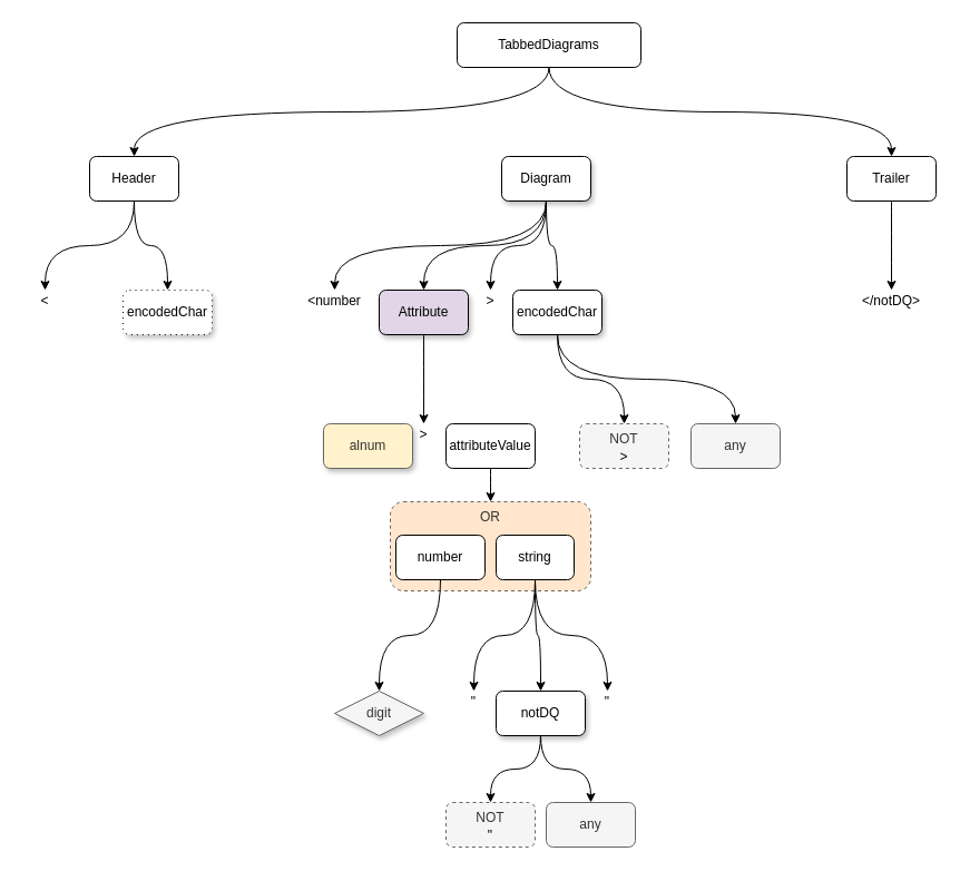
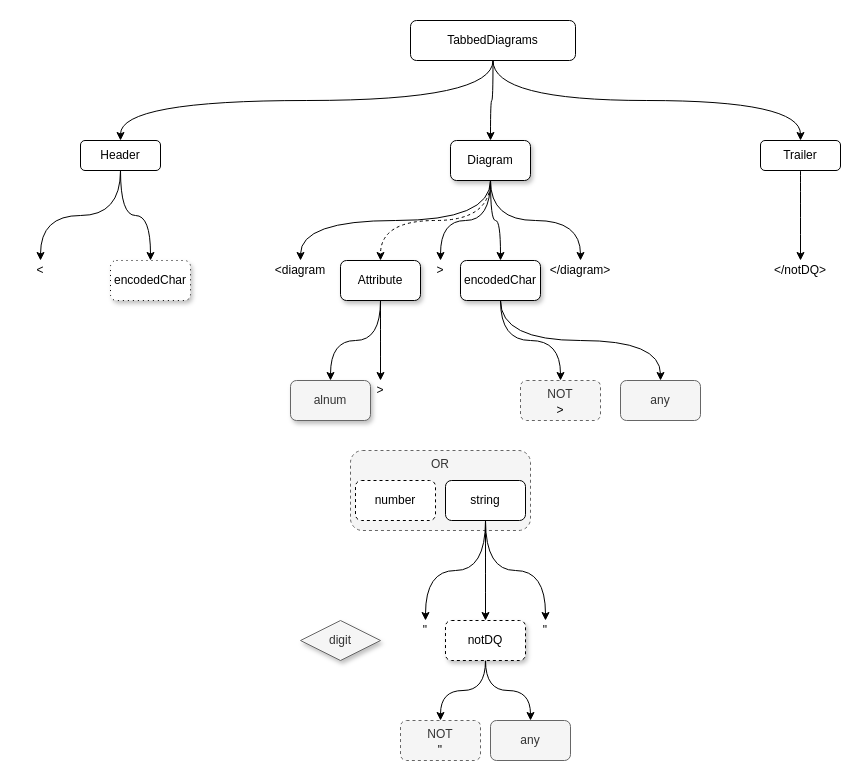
+ <mxCell id="3" style="edgeStyle=orthogonalEdgeStyle;curved=1;orthogonalLoop=1;jettySize=auto;html=1;exitX=0.5;exitY=1;exitDx=0;exitDy=0;" edge="1" parent="1" source="6" target="15"><mxGeometry relative="1" as="geometry" /></mxCell>
- <mxCell id="9" value="Header" style="rounded=1;whiteSpace=wrap;html=1;" vertex="1" parent="1"><mxGeometry x="80" y="140" width="80" height="40" as="geometry" /></mxCell>
+ <mxCell id="9" value="Header" style="rounded=1;whiteSpace=wrap;html=1;" vertex="1" parent="1"><mxGeometry x="80" y="140" width="80" height="30" as="geometry" /></mxCell>
- <mxCell id="17" value="Trailer" style="rounded=1;whiteSpace=wrap;html=1;" vertex="1" parent="1"><mxGeometry x="760" y="140" width="80" height="40" as="geometry" /></mxCell>
+ <mxCell id="17" value="Trailer" style="rounded=1;whiteSpace=wrap;html=1;" vertex="1" parent="1"><mxGeometry x="760" y="140" width="80" height="30" as="geometry" /></mxCell>
- <mxCell id="11" style="edgeStyle=orthogonalEdgeStyle;curved=1;orthogonalLoop=1;jettySize=auto;html=1;exitX=0.5;exitY=1;exitDx=0;exitDy=0;entryX=0.5;entryY=0;entryDx=0;entryDy=0;" edge="1" parent="1" source="15" target="24"><mxGeometry relative="1" as="geometry" /></mxCell>
+ <mxCell id="11" style="edgeStyle=orthogonalEdgeStyle;curved=1;orthogonalLoop=1;jettySize=auto;html=1;exitX=0.5;exitY=1;exitDx=0;exitDy=0;entryX=0.5;entryY=0;entryDx=0;entryDy=0;dashed=1;" edge="1" parent="1" source="15" target="24"><mxGeometry relative="1" as="geometry" /></mxCell>
+ <mxCell id="14" style="edgeStyle=orthogonalEdgeStyle;curved=1;orthogonalLoop=1;jettySize=auto;html=1;exitX=0.5;exitY=1;exitDx=0;exitDy=0;entryX=0.5;entryY=0;entryDx=0;entryDy=0;" edge="1" parent="1" source="15" target="30"><mxGeometry relative="1" as="geometry" /></mxCell>
- <mxCell id="21" value="&amp;lt;number" style="text;html=1;strokeColor=none;fillColor=none;align=center;verticalAlign=middle;whiteSpace=wrap;rounded=0;shadow=1;" vertex="1" parent="1"><mxGeometry x="280" y="260" width="40" height="20" as="geometry" /></mxCell>
+ <mxCell id="21" value="&amp;lt;diagram" style="text;html=1;strokeColor=none;fillColor=none;align=center;verticalAlign=middle;whiteSpace=wrap;rounded=0;shadow=1;" vertex="1" parent="1"><mxGeometry x="280" y="260" width="40" height="20" as="geometry" /></mxCell>
+ <mxCell id="30" value="&amp;lt;/diagram&amp;gt;" style="text;html=1;strokeColor=none;fillColor=none;align=center;verticalAlign=middle;whiteSpace=wrap;rounded=0;shadow=1;" vertex="1" parent="1"><mxGeometry x="560" y="260" width="40" height="20" as="geometry" /></mxCell>
- <mxCell id="24" value="Attribute" style="rounded=1;whiteSpace=wrap;html=1;shadow=1;fillColor=#e1d5e7;" vertex="1" parent="1"><mxGeometry x="340" y="260" width="80" height="40" as="geometry" /></mxCell>
+ <mxCell id="24" value="Attribute" style="rounded=1;whiteSpace=wrap;html=1;shadow=1;" vertex="1" parent="1"><mxGeometry x="340" y="260" width="80" height="40" as="geometry" /></mxCell>
+ <mxCell id="22" style="edgeStyle=orthogonalEdgeStyle;curved=1;orthogonalLoop=1;jettySize=auto;html=1;exitX=0.5;exitY=1;exitDx=0;exitDy=0;entryX=0.5;entryY=0;entryDx=0;entryDy=0;" edge="1" parent="1" source="24" target="31"><mxGeometry relative="1" as="geometry" /></mxCell>
- <mxCell id="31" value="alnum" style="rounded=1;whiteSpace=wrap;html=1;shadow=1;fillColor=#fff2cc;strokeColor=#666666;fontColor=#333333;" vertex="1" parent="1"><mxGeometry x="290" y="380" width="80" height="40" as="geometry" /></mxCell>
+ <mxCell id="31" value="alnum" style="rounded=1;whiteSpace=wrap;html=1;shadow=1;fillColor=#f5f5f5;strokeColor=#666666;fontColor=#333333;" vertex="1" parent="1"><mxGeometry x="290" y="380" width="80" height="40" as="geometry" /></mxCell>
- <mxCell id="34" value="attributeValue" style="rounded=1;whiteSpace=wrap;html=1;" vertex="1" parent="1"><mxGeometry x="400" y="380" width="80" height="40" as="geometry" /></mxCell>
- <mxCell id="33" style="edgeStyle=orthogonalEdgeStyle;curved=1;orthogonalLoop=1;jettySize=auto;html=1;exitX=0.5;exitY=1;exitDx=0;exitDy=0;entryX=0.5;entryY=0;entryDx=0;entryDy=0;" edge="1" parent="1" source="34" target="2"><mxGeometry relative="1" as="geometry" /></mxCell>
- <mxCell id="2" value="OR" style="rounded=1;whiteSpace=wrap;html=1;shadow=0;verticalAlign=top;fillColor=#ffe6cc;strokeColor=#666666;fontColor=#333333;dashed=1;" vertex="1" parent="1"><mxGeometry x="350" y="450" width="180" height="80" as="geometry" /></mxCell>
+ <mxCell id="2" value="OR" style="rounded=1;whiteSpace=wrap;html=1;shadow=0;verticalAlign=top;fillColor=#f5f5f5;strokeColor=#666666;fontColor=#333333;dashed=1;" vertex="1" parent="1"><mxGeometry x="350" y="450" width="180" height="80" as="geometry" /></mxCell>
- <mxCell id="36" value="number" style="rounded=1;whiteSpace=wrap;html=1;" vertex="1" parent="1"><mxGeometry x="355" y="480" width="80" height="40" as="geometry" /></mxCell>
+ <mxCell id="36" value="number" style="rounded=1;whiteSpace=wrap;html=1;dashed=1;" vertex="1" parent="1"><mxGeometry x="355" y="480" width="80" height="40" as="geometry" /></mxCell>
- <mxCell id="40" value="string" style="rounded=1;whiteSpace=wrap;html=1;" vertex="1" parent="1"><mxGeometry x="445" y="480" width="70" height="40" as="geometry" /></mxCell>
+ <mxCell id="40" value="string" style="rounded=1;whiteSpace=wrap;html=1;" vertex="1" parent="1"><mxGeometry x="445" y="480" width="80" height="40" as="geometry" /></mxCell>
- <mxCell id="35" style="edgeStyle=orthogonalEdgeStyle;curved=1;orthogonalLoop=1;jettySize=auto;html=1;exitX=0.5;exitY=1;exitDx=0;exitDy=0;entryX=0.5;entryY=0;entryDx=0;entryDy=0;" edge="1" parent="1" source="36" target="41"><mxGeometry relative="1" as="geometry" /></mxCell>
- <mxCell id="45" value="notDQ" style="rounded=1;whiteSpace=wrap;html=1;shadow=1;" vertex="1" parent="1"><mxGeometry x="445" y="620" width="80" height="40" as="geometry" /></mxCell>
+ <mxCell id="45" value="notDQ" style="rounded=1;whiteSpace=wrap;html=1;shadow=1;dashed=1;" vertex="1" parent="1"><mxGeometry x="445" y="620" width="80" height="40" as="geometry" /></mxCell>
